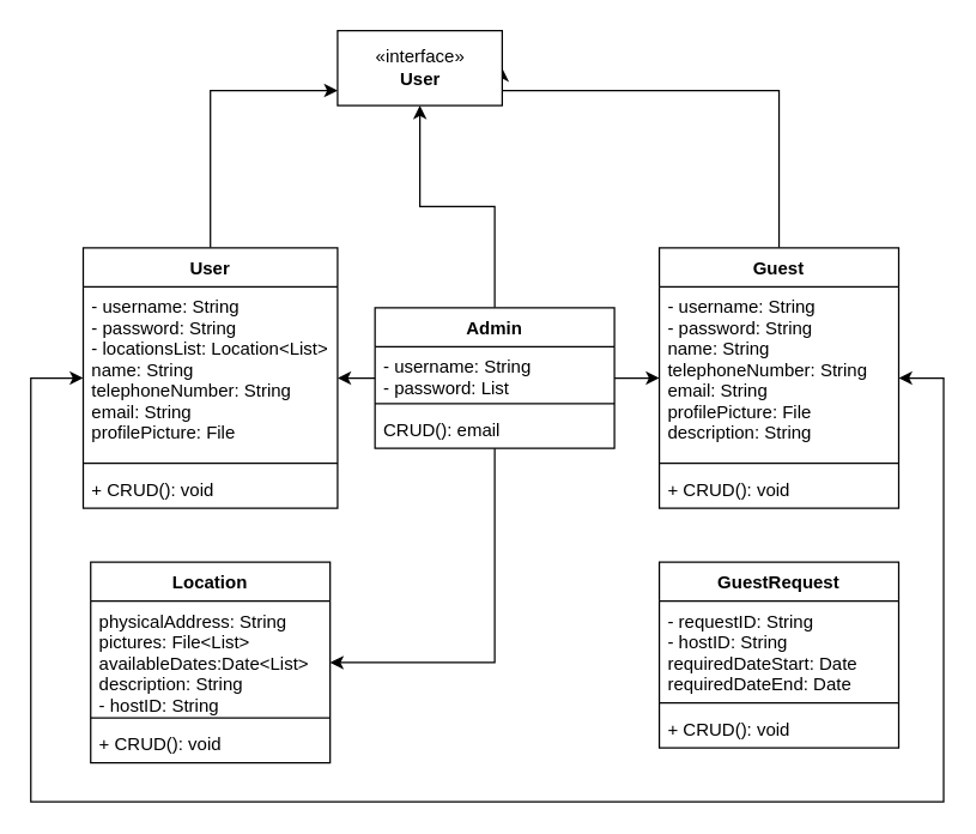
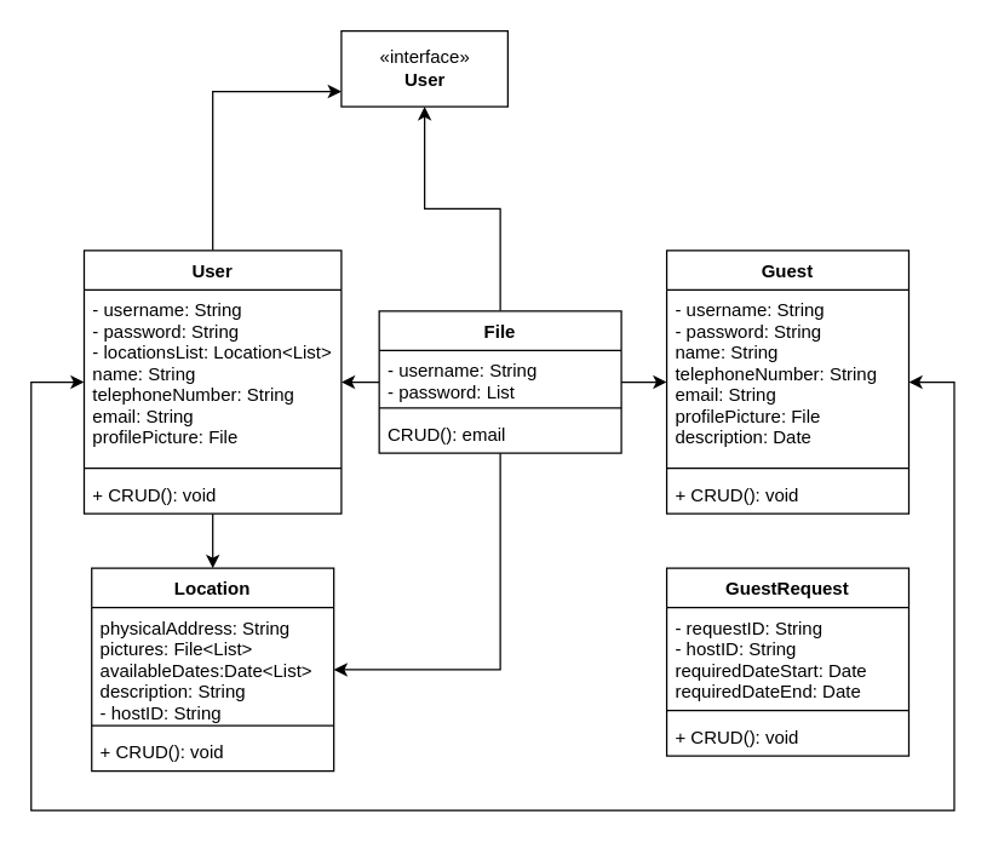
- <mxCell id="8" style="edgeStyle=orthogonalEdgeStyle;rounded=0;orthogonalLoop=1;jettySize=auto;html=1;entryX=1;entryY=0.5;entryDx=0;entryDy=0;" parent="1" source="9" target="21" edge="1"><mxGeometry relative="1" as="geometry"><Array as="points"><mxPoint x="520" y="60" /></Array></mxGeometry></mxCell>
- <mxCell id="10" value="- username: String&#10;- password: String&#10;name: String&#10;telephoneNumber: String&#10;email: String&#10;profilePicture: File&#10;description: String" style="text;strokeColor=none;fillColor=none;align=left;verticalAlign=top;spacingLeft=4;spacingRight=4;overflow=hidden;rotatable=0;points=[[0,0.5],[1,0.5]];portConstraint=eastwest;" parent="9" vertex="1"><mxGeometry y="26" width="160" height="114" as="geometry" /></mxCell>
+ <mxCell id="10" value="- username: String&#10;- password: String&#10;name: String&#10;telephoneNumber: String&#10;email: String&#10;profilePicture: File&#10;description: Date" style="text;strokeColor=none;fillColor=none;align=left;verticalAlign=top;spacingLeft=4;spacingRight=4;overflow=hidden;rotatable=0;points=[[0,0.5],[1,0.5]];portConstraint=eastwest;" parent="9" vertex="1"><mxGeometry y="26" width="160" height="114" as="geometry" /></mxCell>
- <mxCell id="17" value="Admin" style="swimlane;fontStyle=1;align=center;verticalAlign=top;childLayout=stackLayout;horizontal=1;startSize=26;horizontalStack=0;resizeParent=1;resizeParentMax=0;resizeLast=0;collapsible=1;marginBottom=0;" parent="1" vertex="1"><mxGeometry x="250" y="205" width="160" height="94" as="geometry" /></mxCell>
+ <mxCell id="17" value="File" style="swimlane;fontStyle=1;align=center;verticalAlign=top;childLayout=stackLayout;horizontal=1;startSize=26;horizontalStack=0;resizeParent=1;resizeParentMax=0;resizeLast=0;collapsible=1;marginBottom=0;" parent="1" vertex="1"><mxGeometry x="250" y="205" width="160" height="94" as="geometry" /></mxCell>
+ <mxCell id="3" style="edgeStyle=orthogonalEdgeStyle;rounded=0;orthogonalLoop=1;jettySize=auto;html=1;endArrow=classic;endFill=1;" parent="1" source="4" target="22" edge="1"><mxGeometry relative="1" as="geometry" /></mxCell>
